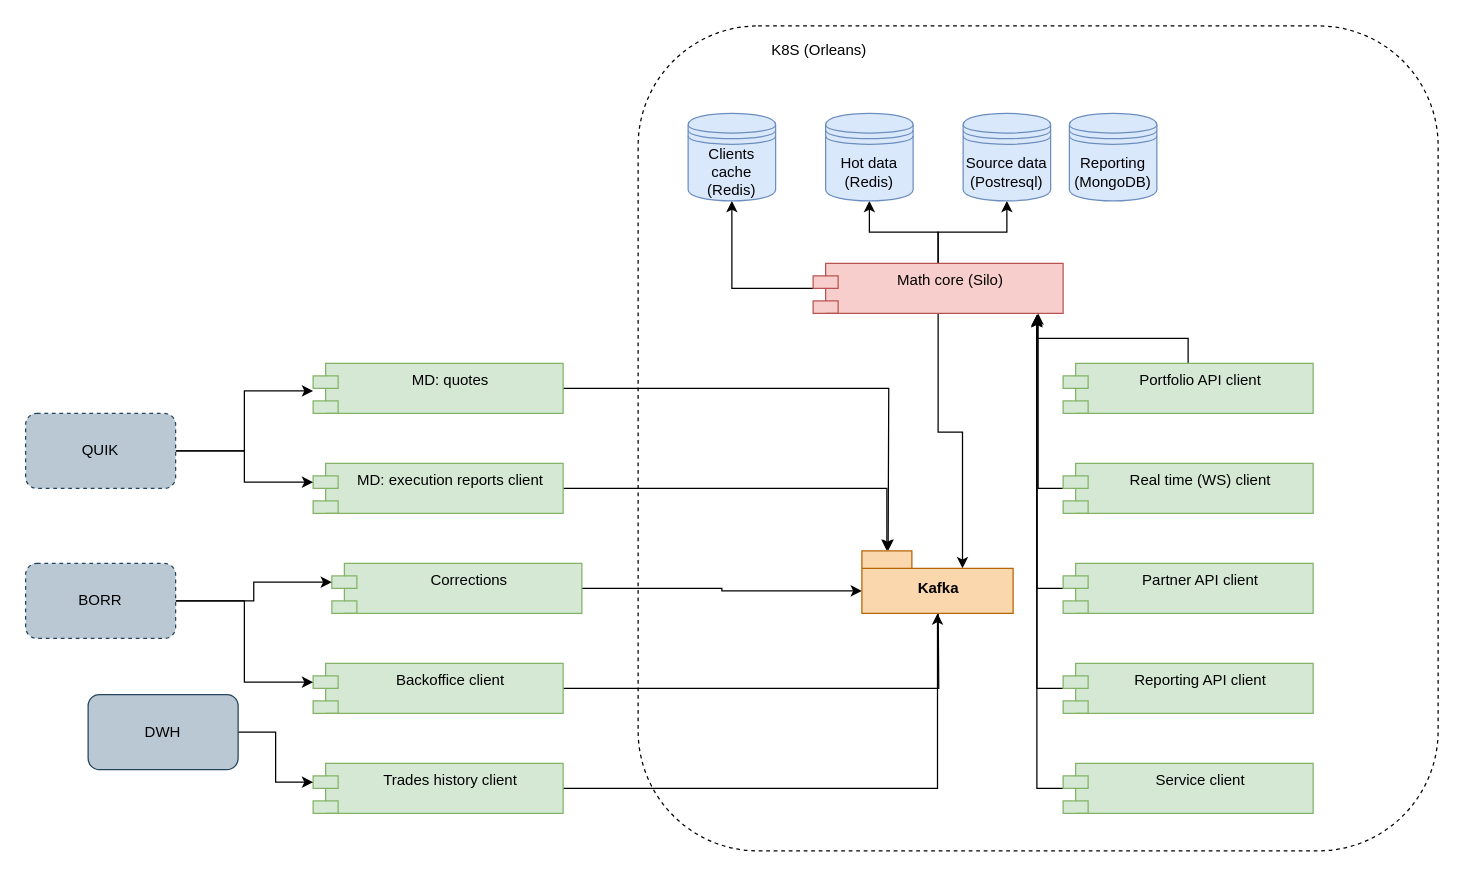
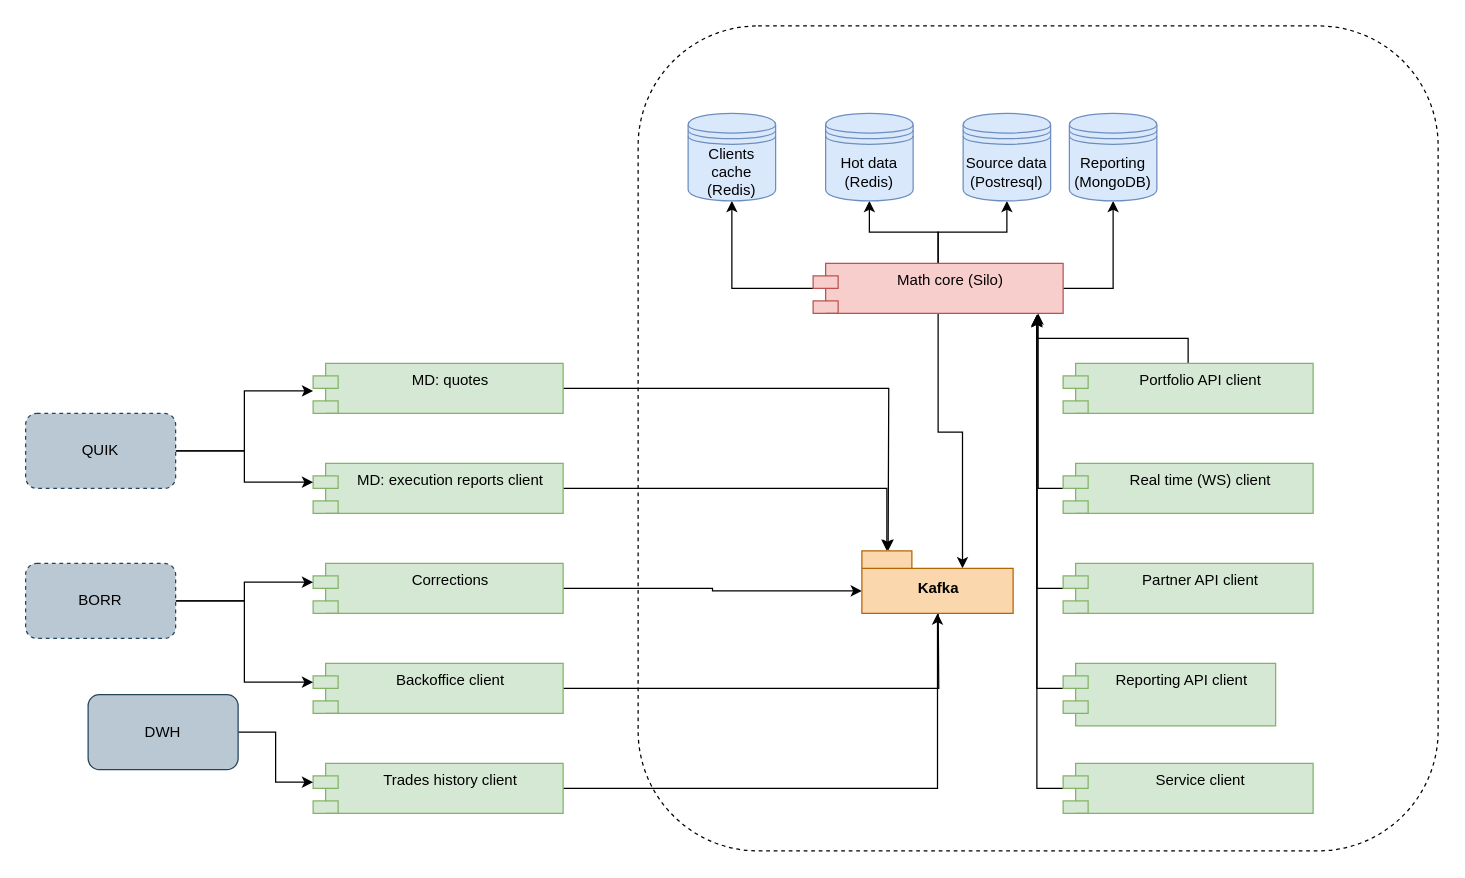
- <mxCell id="42" value="K8S (Orleans)" style="text;html=1;strokeColor=none;fillColor=none;align=center;verticalAlign=middle;whiteSpace=wrap;rounded=0;dashed=1;" vertex="1" parent="1"><mxGeometry x="580" y="30" width="150" height="20" as="geometry" /></mxCell>
+ <mxCell id="6" style="edgeStyle=orthogonalEdgeStyle;rounded=0;orthogonalLoop=1;jettySize=auto;html=1;entryX=0.5;entryY=1;entryDx=0;entryDy=0;" edge="1" parent="1" source="7" target="21"><mxGeometry relative="1" as="geometry" /></mxCell>
- <mxCell id="13" value="Corrections" style="shape=module;align=left;spacingLeft=20;align=center;verticalAlign=top;fillColor=#d5e8d4;strokeColor=#82b366;" vertex="1" parent="1"><mxGeometry x="265" y="450" width="200" height="40" as="geometry" /></mxCell>
+ <mxCell id="13" value="Corrections" style="shape=module;align=left;spacingLeft=20;align=center;verticalAlign=top;fillColor=#d5e8d4;strokeColor=#82b366;" vertex="1" parent="1"><mxGeometry x="250" y="450" width="200" height="40" as="geometry" /></mxCell>
- <mxCell id="29" value="Reporting API client" style="shape=module;align=left;spacingLeft=20;align=center;verticalAlign=top;fillColor=#d5e8d4;strokeColor=#82b366;" vertex="1" parent="1"><mxGeometry x="850" y="530" width="200" height="40" as="geometry" /></mxCell>
+ <mxCell id="29" value="Reporting API client" style="shape=module;align=left;spacingLeft=20;align=center;verticalAlign=top;fillColor=#d5e8d4;strokeColor=#82b366;" vertex="1" parent="1"><mxGeometry x="850" y="530" width="170" height="50" as="geometry" /></mxCell>
